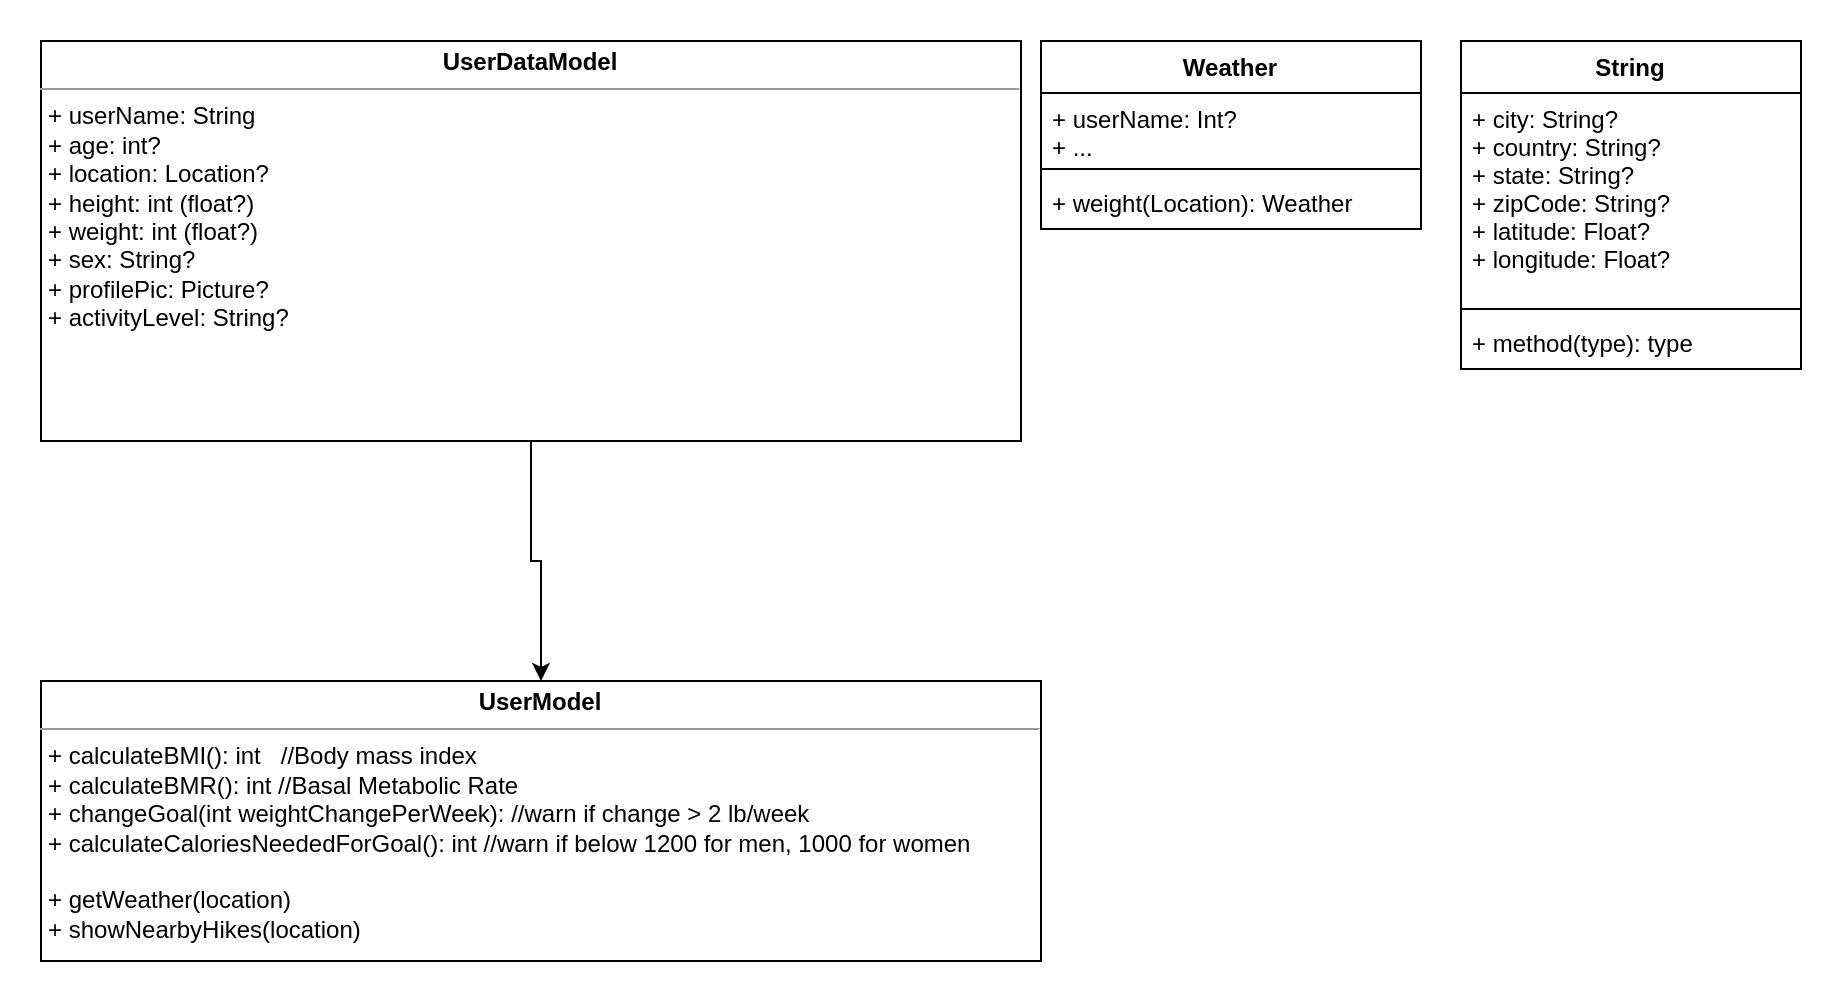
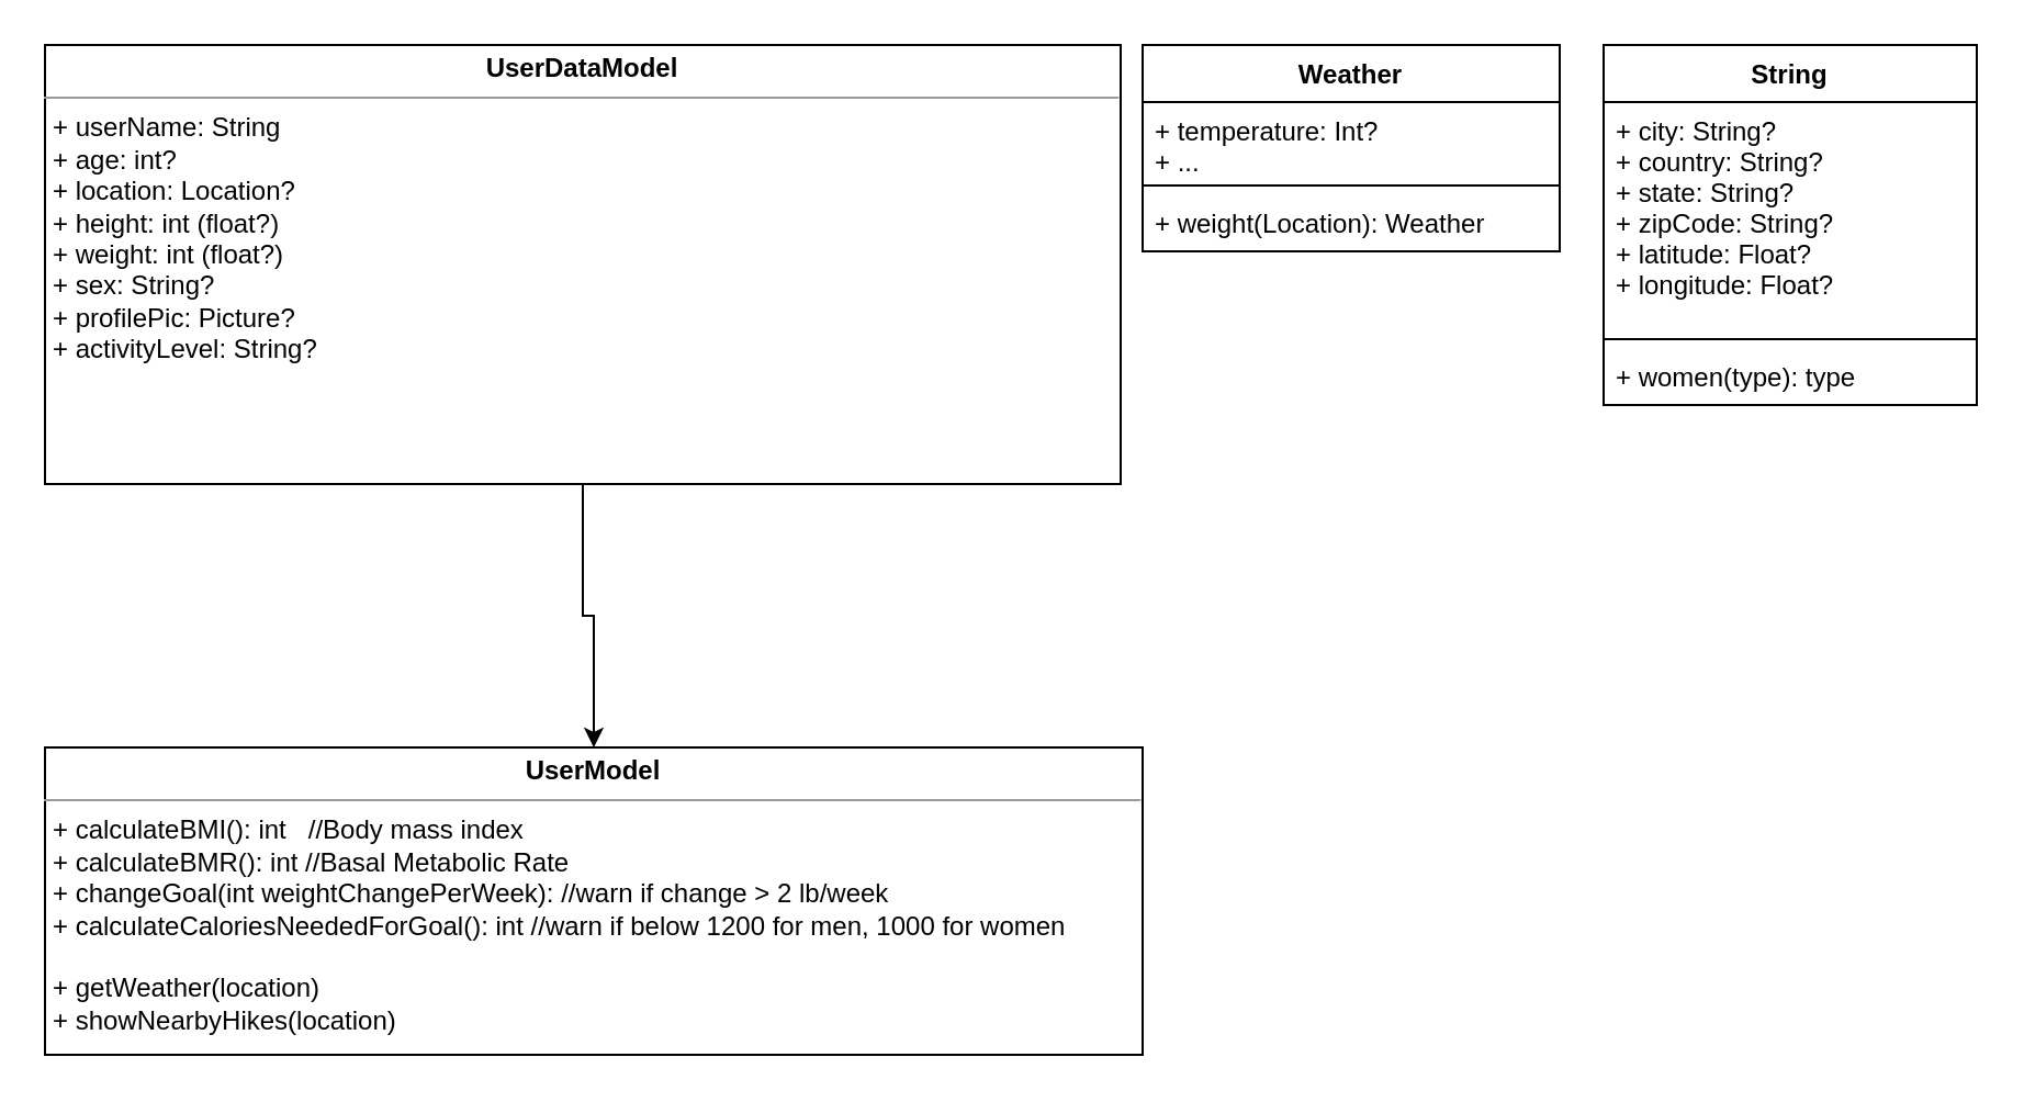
- <mxCell id="10" value="+ userName: Int?&#10;+ ..." style="text;strokeColor=none;fillColor=none;align=left;verticalAlign=top;spacingLeft=4;spacingRight=4;overflow=hidden;rotatable=0;points=[[0,0.5],[1,0.5]];portConstraint=eastwest;" vertex="1" parent="9"><mxGeometry y="26" width="190" height="34" as="geometry" /></mxCell>
+ <mxCell id="10" value="+ temperature: Int?&#10;+ ..." style="text;strokeColor=none;fillColor=none;align=left;verticalAlign=top;spacingLeft=4;spacingRight=4;overflow=hidden;rotatable=0;points=[[0,0.5],[1,0.5]];portConstraint=eastwest;" vertex="1" parent="9"><mxGeometry y="26" width="190" height="34" as="geometry" /></mxCell>
- <mxCell id="8" value="+ method(type): type" style="text;strokeColor=none;fillColor=none;align=left;verticalAlign=top;spacingLeft=4;spacingRight=4;overflow=hidden;rotatable=0;points=[[0,0.5],[1,0.5]];portConstraint=eastwest;" vertex="1" parent="5"><mxGeometry y="138" width="170" height="26" as="geometry" /></mxCell>
+ <mxCell id="8" value="+ women(type): type" style="text;strokeColor=none;fillColor=none;align=left;verticalAlign=top;spacingLeft=4;spacingRight=4;overflow=hidden;rotatable=0;points=[[0,0.5],[1,0.5]];portConstraint=eastwest;" vertex="1" parent="5"><mxGeometry y="138" width="170" height="26" as="geometry" /></mxCell>
